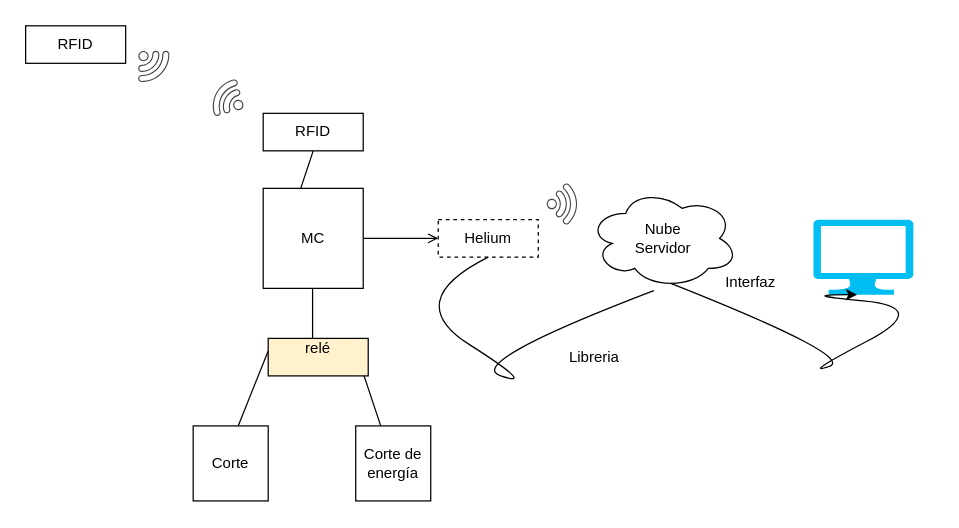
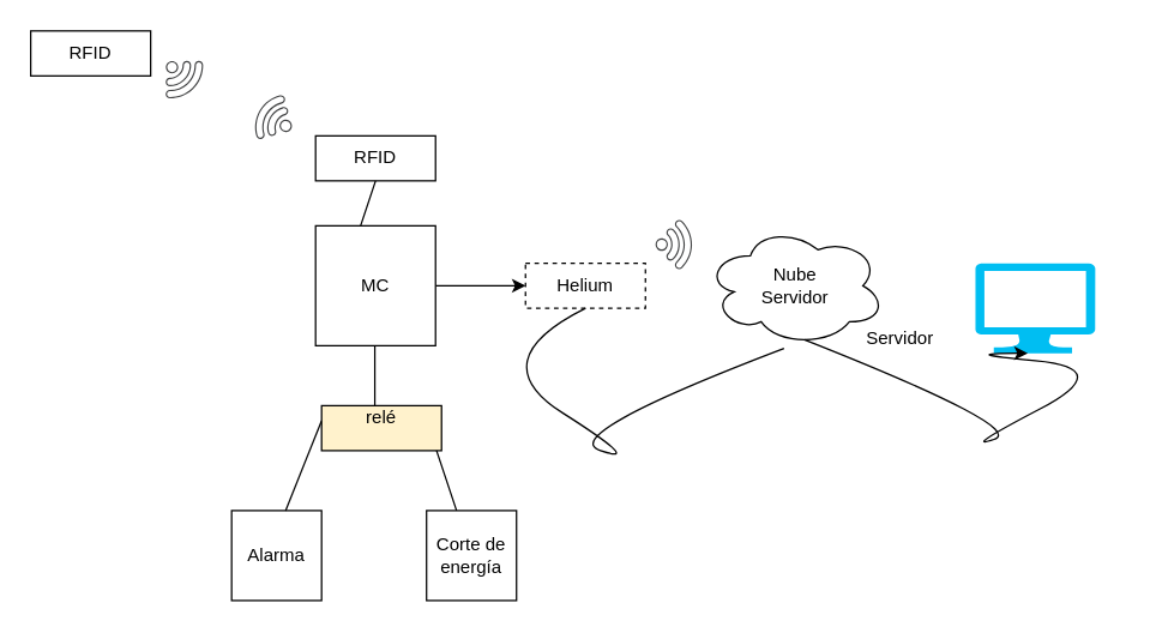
- <mxCell id="2" style="edgeStyle=orthogonalEdgeStyle;rounded=0;orthogonalLoop=1;jettySize=auto;html=1;endArrow=open;" edge="1" parent="1" source="3" target="4"><mxGeometry relative="1" as="geometry" /></mxCell>
+ <mxCell id="2" style="edgeStyle=orthogonalEdgeStyle;rounded=0;orthogonalLoop=1;jettySize=auto;html=1;" edge="1" parent="1" source="3" target="4"><mxGeometry relative="1" as="geometry" /></mxCell>
- <mxCell id="22" value="Interfaz" style="text;html=1;align=center;verticalAlign=middle;whiteSpace=wrap;rounded=0;" vertex="1" parent="1"><mxGeometry x="570" y="210" width="60" height="30" as="geometry" /></mxCell>
+ <mxCell id="22" value="Servidor" style="text;html=1;align=center;verticalAlign=middle;whiteSpace=wrap;rounded=0;" vertex="1" parent="1"><mxGeometry x="570" y="210" width="60" height="30" as="geometry" /></mxCell>
- <mxCell id="19" value="Libreria" style="text;html=1;align=center;verticalAlign=middle;whiteSpace=wrap;rounded=0;" vertex="1" parent="1"><mxGeometry x="445" y="270" width="60" height="30" as="geometry" /></mxCell>
- <mxCell id="5" value="Corte" style="whiteSpace=wrap;html=1;aspect=fixed;" vertex="1" parent="1"><mxGeometry x="154" y="340" width="60" height="60" as="geometry" /></mxCell>
+ <mxCell id="5" value="Alarma" style="whiteSpace=wrap;html=1;aspect=fixed;" vertex="1" parent="1"><mxGeometry x="154" y="340" width="60" height="60" as="geometry" /></mxCell>
